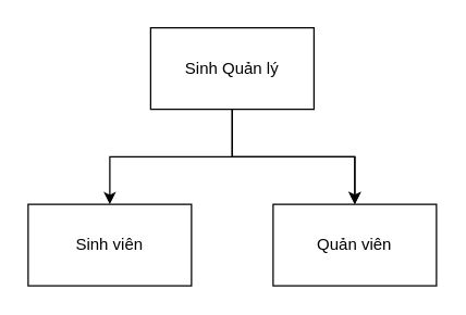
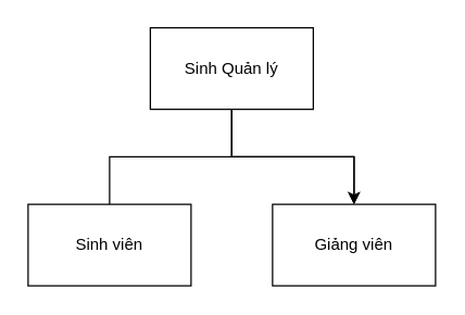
- <mxCell id="4" style="edgeStyle=orthogonalEdgeStyle;rounded=0;orthogonalLoop=1;jettySize=auto;html=1;entryX=0.5;entryY=0;entryDx=0;entryDy=0;" edge="1" parent="1" source="5" target="6"><mxGeometry relative="1" as="geometry" /></mxCell>
+ <mxCell id="4" style="edgeStyle=orthogonalEdgeStyle;rounded=0;orthogonalLoop=1;jettySize=auto;html=1;entryX=0.5;entryY=0;entryDx=0;entryDy=0;endArrow=none;" edge="1" parent="1" source="5" target="6"><mxGeometry relative="1" as="geometry" /></mxCell>
- <mxCell id="7" value="Quản viên" style="rounded=0;whiteSpace=wrap;html=1;" vertex="1" parent="1"><mxGeometry x="200" y="150" width="120" height="60" as="geometry" /></mxCell>
+ <mxCell id="7" value="Giảng viên" style="rounded=0;whiteSpace=wrap;html=1;" vertex="1" parent="1"><mxGeometry x="200" y="150" width="120" height="60" as="geometry" /></mxCell>
